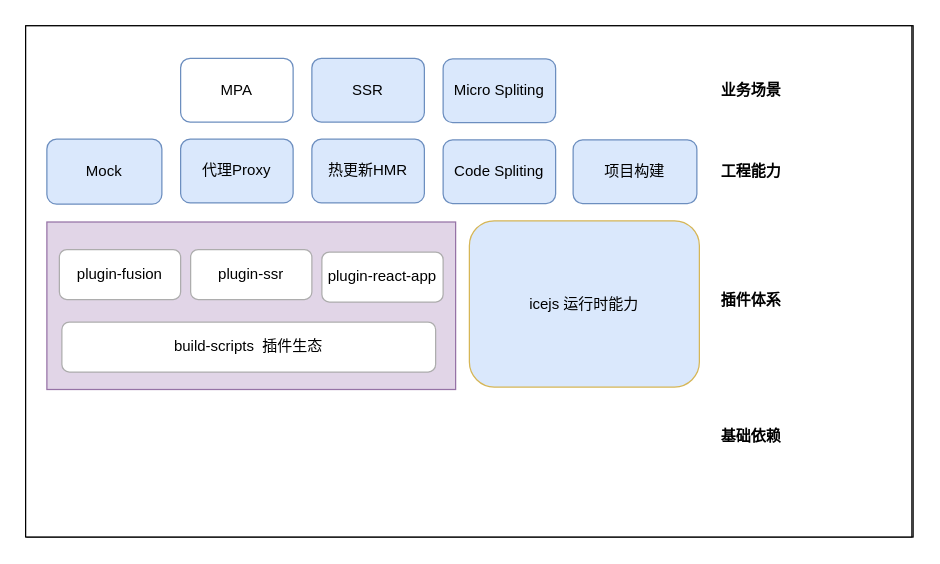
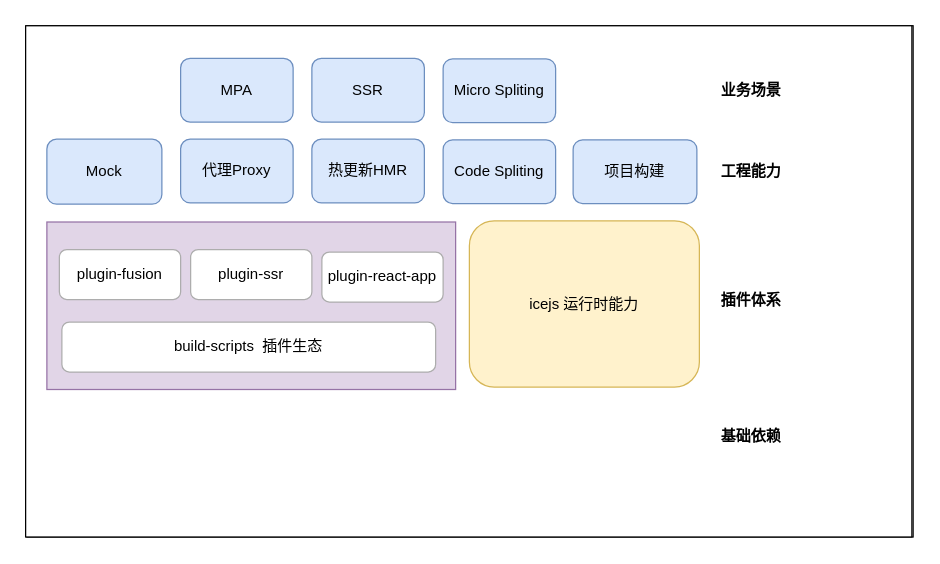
- <mxCell id="4" value="MPA" style="rounded=1;whiteSpace=wrap;html=1;fillColor=#ffffff;strokeColor=#6c8ebf;" vertex="1" parent="1"><mxGeometry x="144" y="46" width="90" height="51" as="geometry" /></mxCell>
+ <mxCell id="4" value="MPA" style="rounded=1;whiteSpace=wrap;html=1;fillColor=#dae8fc;strokeColor=#6c8ebf;" vertex="1" parent="1"><mxGeometry x="144" y="46" width="90" height="51" as="geometry" /></mxCell>
- <mxCell id="7" value="icejs 运行时能力" style="rounded=1;whiteSpace=wrap;html=1;shadow=0;strokeColor=#d6b656;fillColor=#dae8fc;" vertex="1" parent="1"><mxGeometry x="375" y="176" width="184" height="133" as="geometry" /></mxCell>
+ <mxCell id="7" value="icejs 运行时能力" style="rounded=1;whiteSpace=wrap;html=1;shadow=0;strokeColor=#d6b656;fillColor=#fff2cc;" vertex="1" parent="1"><mxGeometry x="375" y="176" width="184" height="133" as="geometry" /></mxCell>
